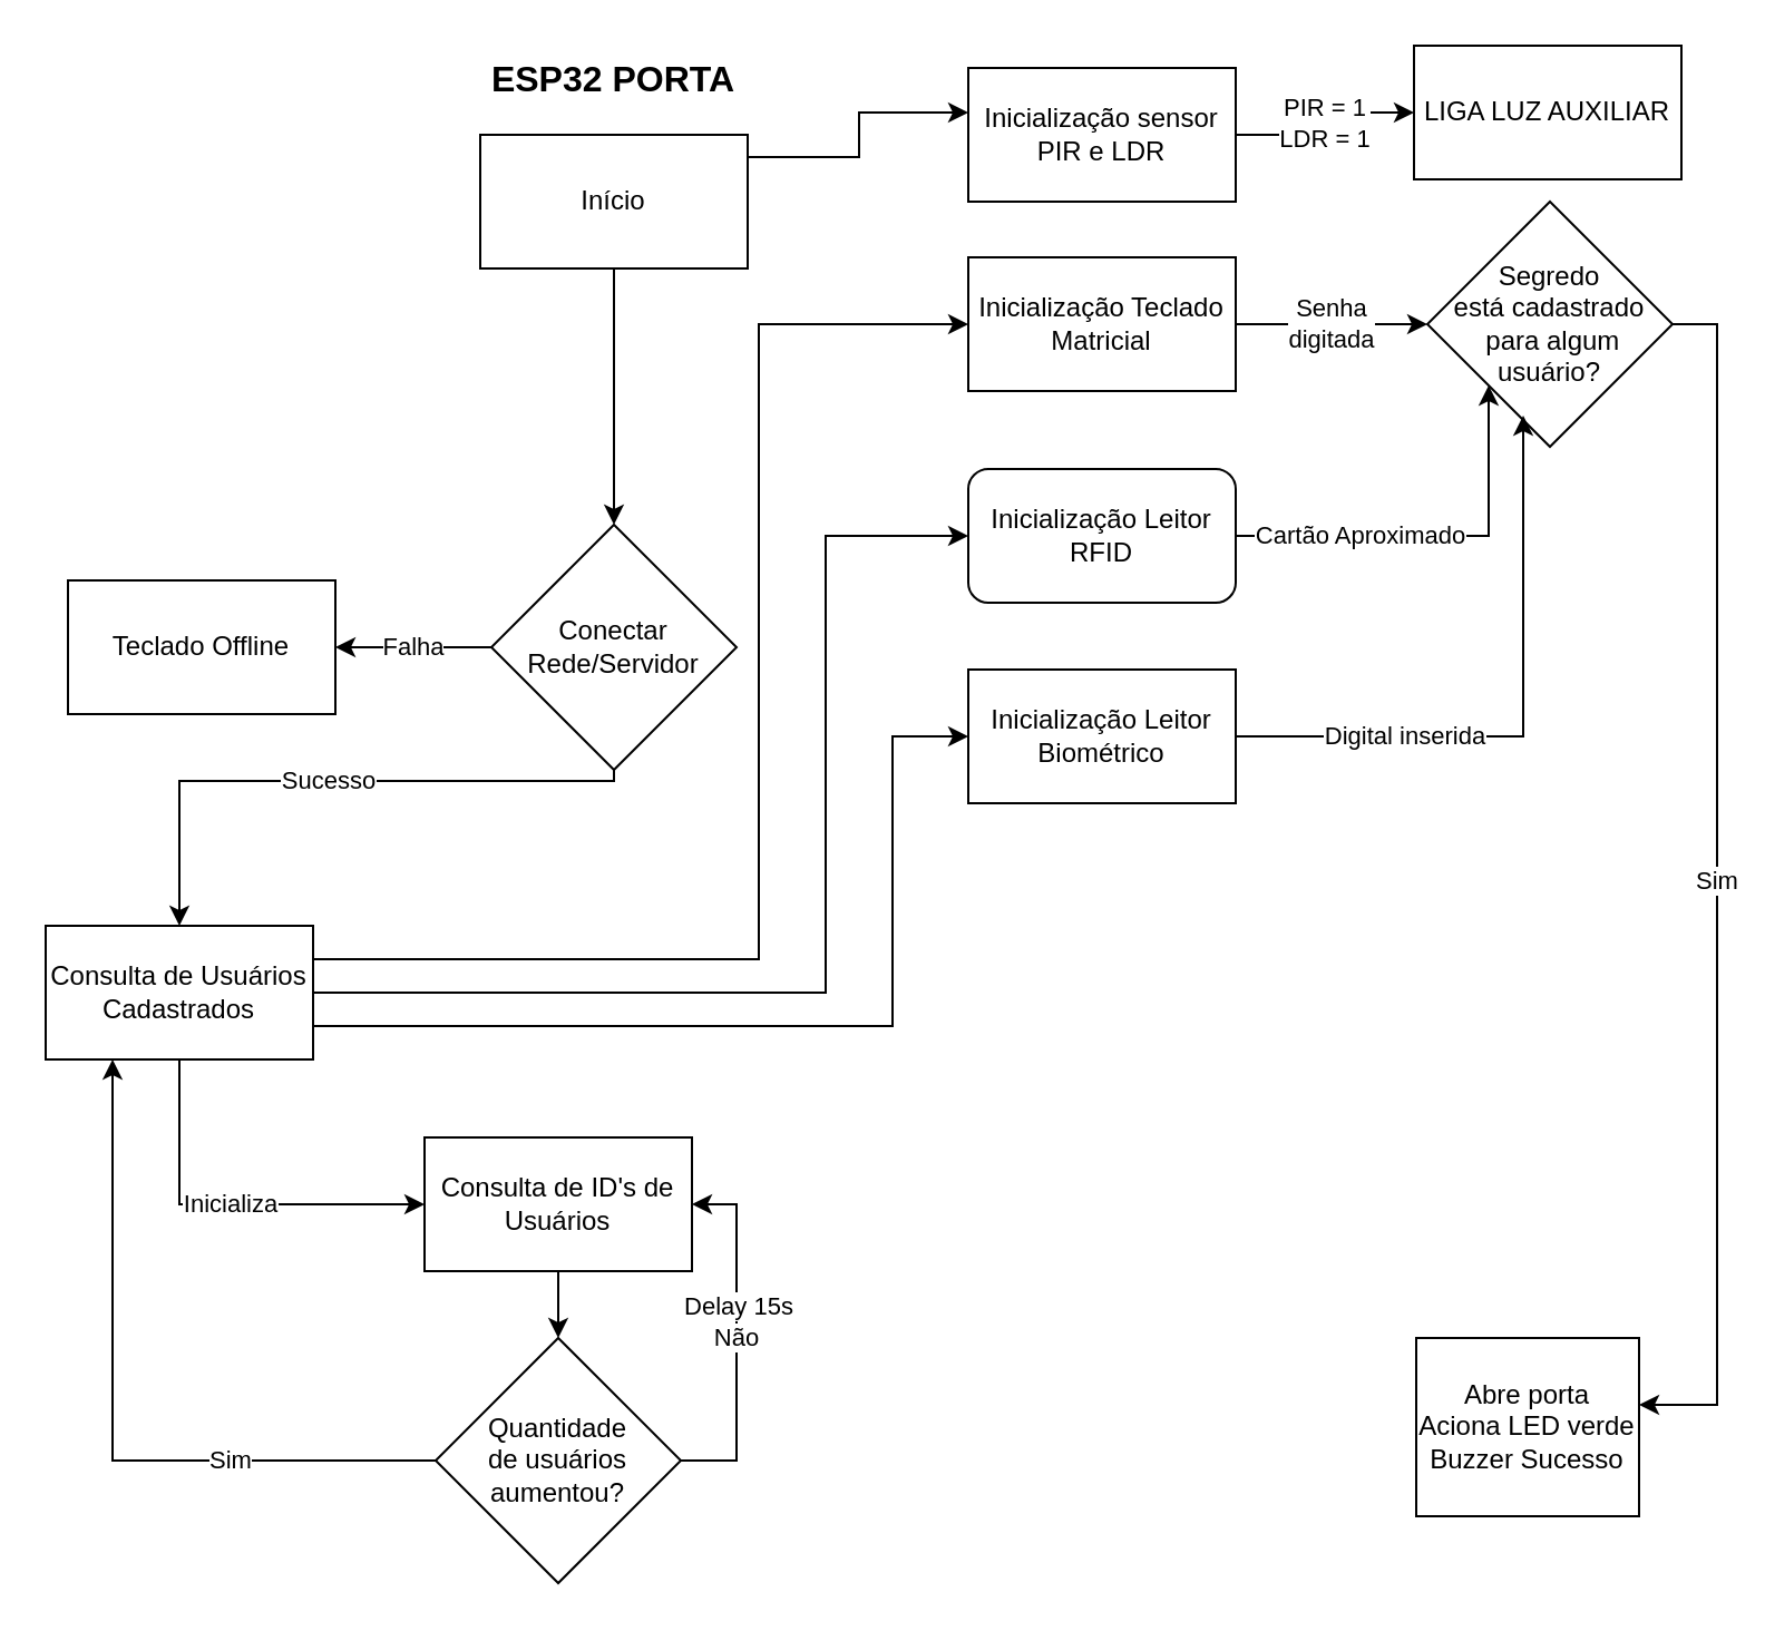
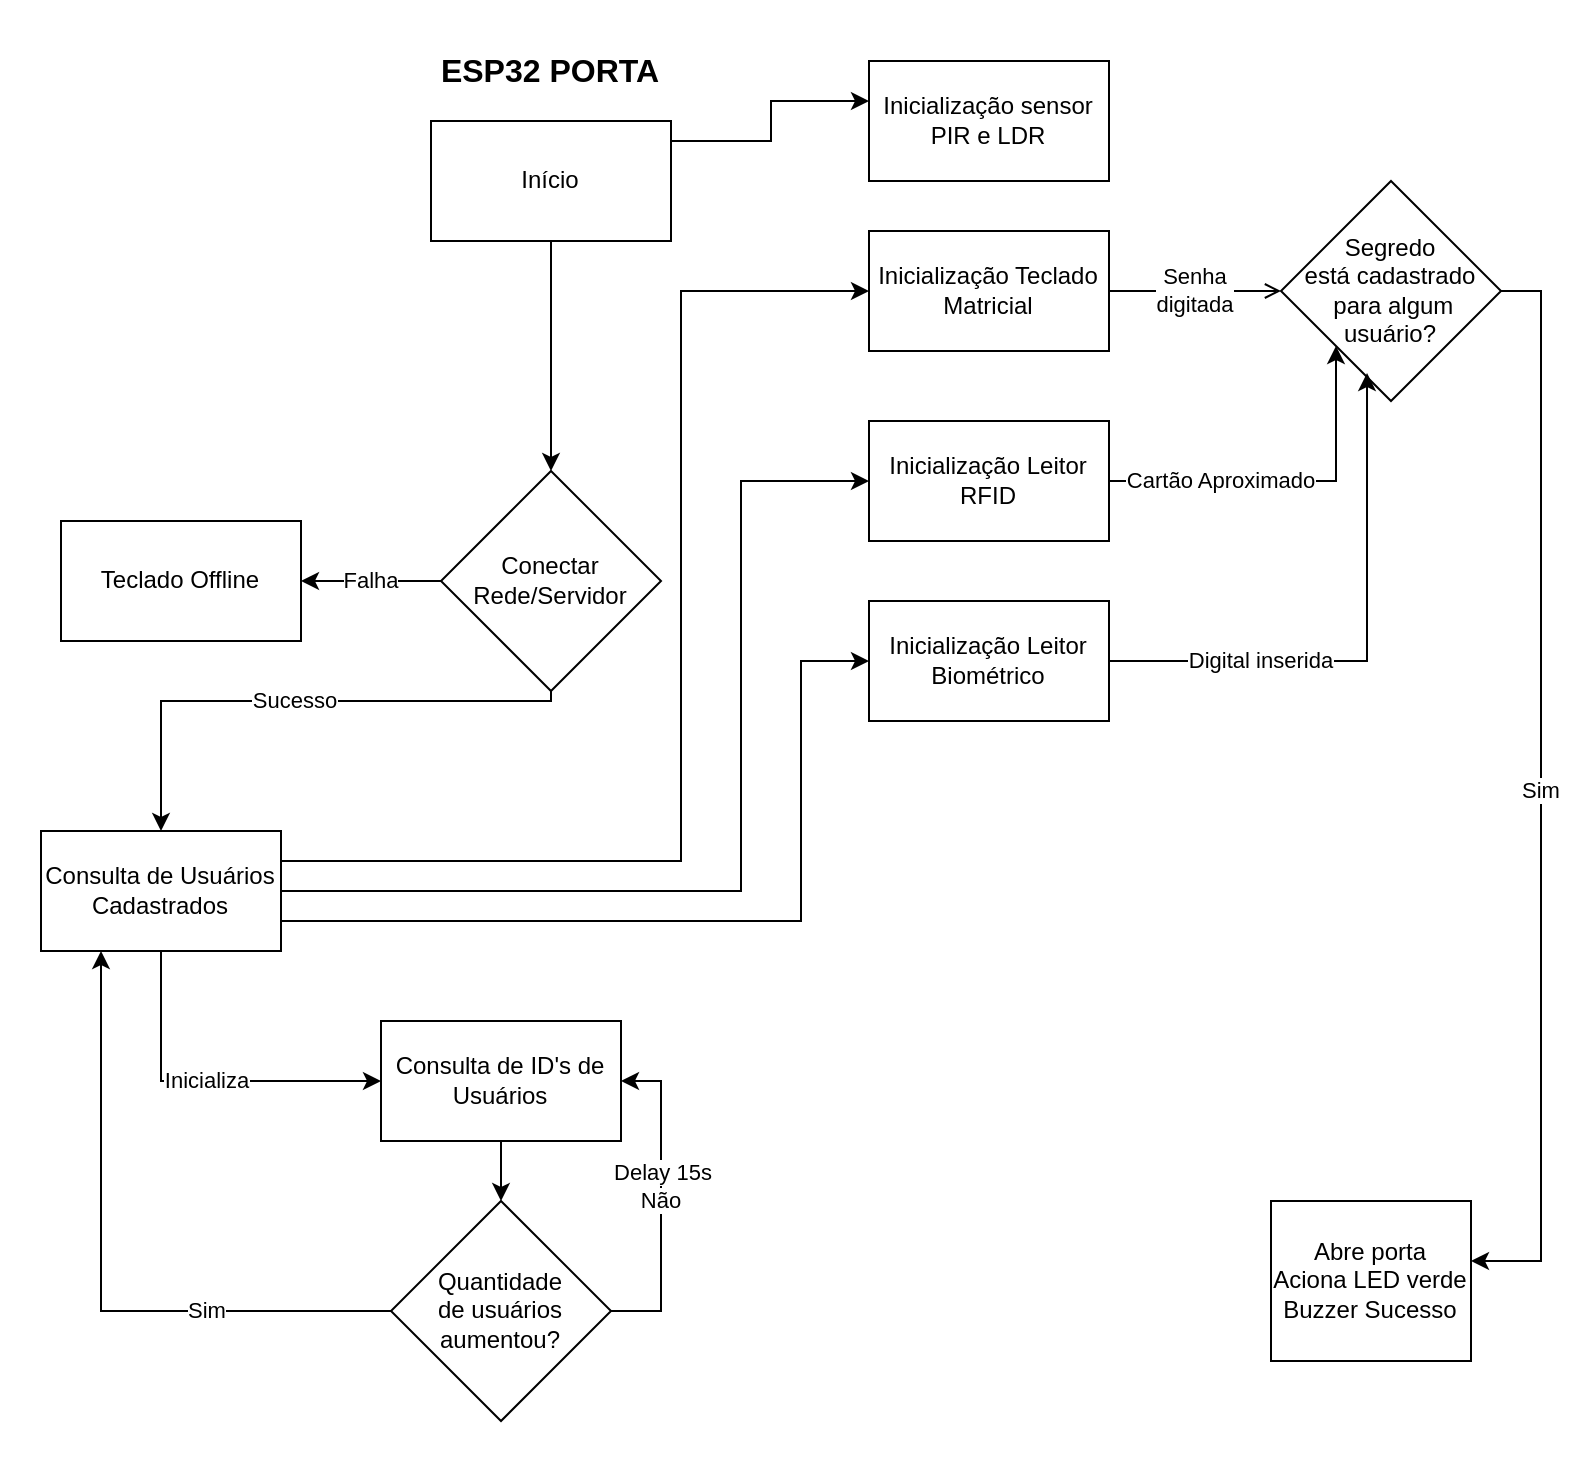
- <mxCell id="23" value="LIGA LUZ AUXILIAR" style="whiteSpace=wrap;html=1;rounded=0;" vertex="1" parent="1"><mxGeometry x="634" y="20" width="120" height="60" as="geometry" /></mxCell>
- <mxCell id="21" value="PIR = 1&lt;br&gt;LDR = 1" style="edgeStyle=orthogonalEdgeStyle;rounded=0;orthogonalLoop=1;jettySize=auto;html=1;" edge="1" parent="1" source="22" target="23"><mxGeometry relative="1" as="geometry" /></mxCell>
- <mxCell id="24" value="Senha &lt;br&gt;digitada" style="edgeStyle=orthogonalEdgeStyle;rounded=0;orthogonalLoop=1;jettySize=auto;html=1;entryX=0;entryY=0.5;entryDx=0;entryDy=0;" edge="1" parent="1" source="25" target="27"><mxGeometry relative="1" as="geometry"><mxPoint x="634" y="130" as="targetPoint" /></mxGeometry></mxCell>
+ <mxCell id="24" value="Senha &lt;br&gt;digitada" style="edgeStyle=orthogonalEdgeStyle;rounded=0;orthogonalLoop=1;jettySize=auto;html=1;entryX=0;entryY=0.5;entryDx=0;entryDy=0;endArrow=open;" edge="1" parent="1" source="25" target="27"><mxGeometry relative="1" as="geometry"><mxPoint x="634" y="130" as="targetPoint" /></mxGeometry></mxCell>
- <mxCell id="30" value="Inicialização Leitor RFID" style="whiteSpace=wrap;html=1;rounded=1;" vertex="1" parent="1"><mxGeometry x="434" y="210" width="120" height="60" as="geometry" /></mxCell>
+ <mxCell id="30" value="Inicialização Leitor RFID" style="rounded=0;whiteSpace=wrap;html=1;" vertex="1" parent="1"><mxGeometry x="434" y="210" width="120" height="60" as="geometry" /></mxCell>
